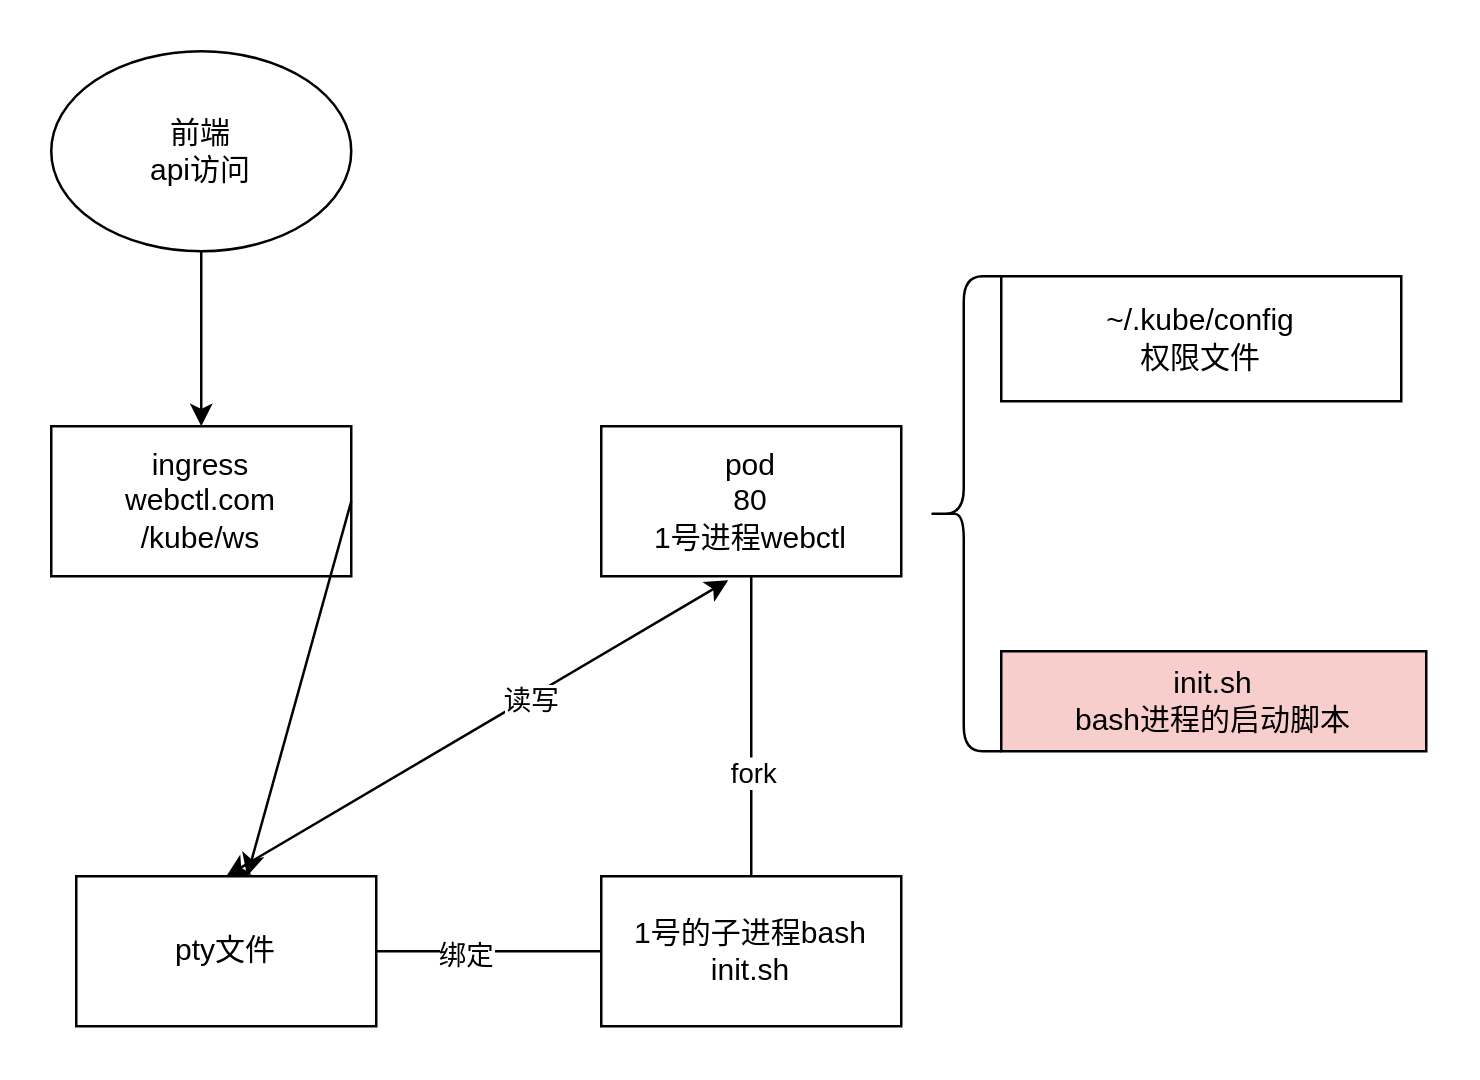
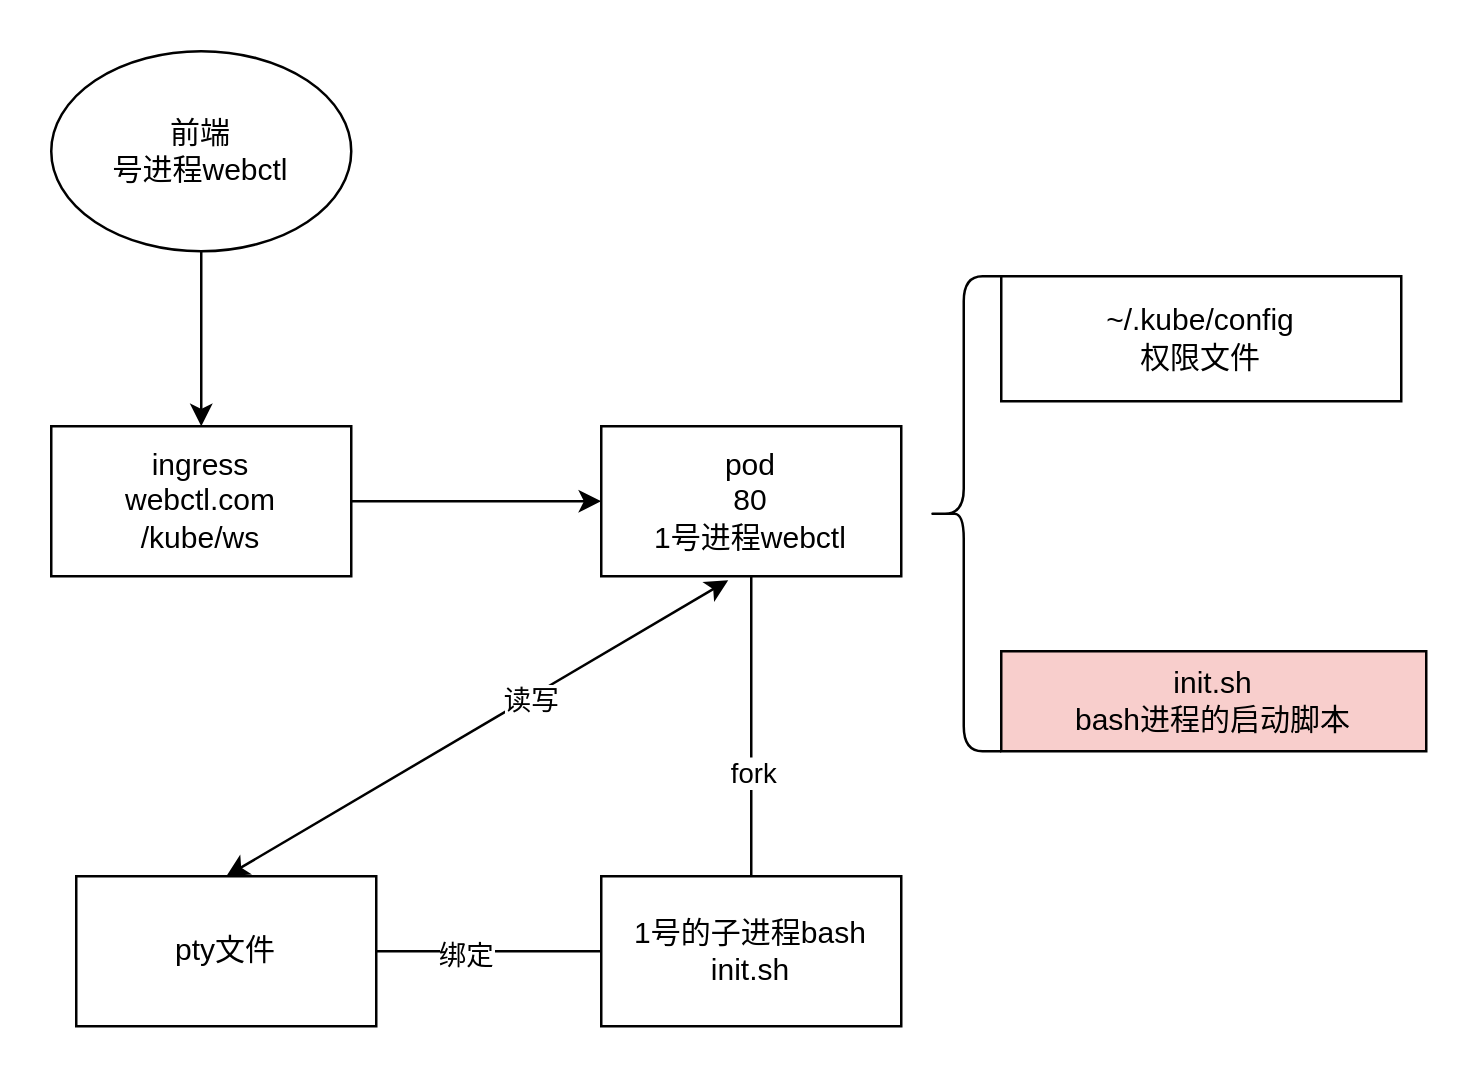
- <mxCell id="3" value="前端&lt;br&gt;api访问" style="ellipse;whiteSpace=wrap;html=1;" parent="1" vertex="1"><mxGeometry x="20" y="20" width="120" height="80" as="geometry" /></mxCell>
+ <mxCell id="3" value="前端&lt;br&gt;号进程webctl" style="ellipse;whiteSpace=wrap;html=1;" parent="1" vertex="1"><mxGeometry x="20" y="20" width="120" height="80" as="geometry" /></mxCell>
- <mxCell id="6" value="" style="endArrow=classic;html=1;rounded=0;exitX=1;exitY=0.5;exitDx=0;exitDy=0;" parent="1" source="2" target="7" edge="1"><mxGeometry width="50" height="50" relative="1" as="geometry"><mxPoint x="270" y="320" as="sourcePoint" /><mxPoint x="320" y="270" as="targetPoint" /></mxGeometry></mxCell>
+ <mxCell id="6" value="" style="endArrow=classic;html=1;rounded=0;exitX=1;exitY=0.5;exitDx=0;exitDy=0;entryX=0;entryY=0.5;entryDx=0;entryDy=0;" parent="1" source="2" target="5" edge="1"><mxGeometry width="50" height="50" relative="1" as="geometry"><mxPoint x="270" y="320" as="sourcePoint" /><mxPoint x="320" y="270" as="targetPoint" /></mxGeometry></mxCell>
